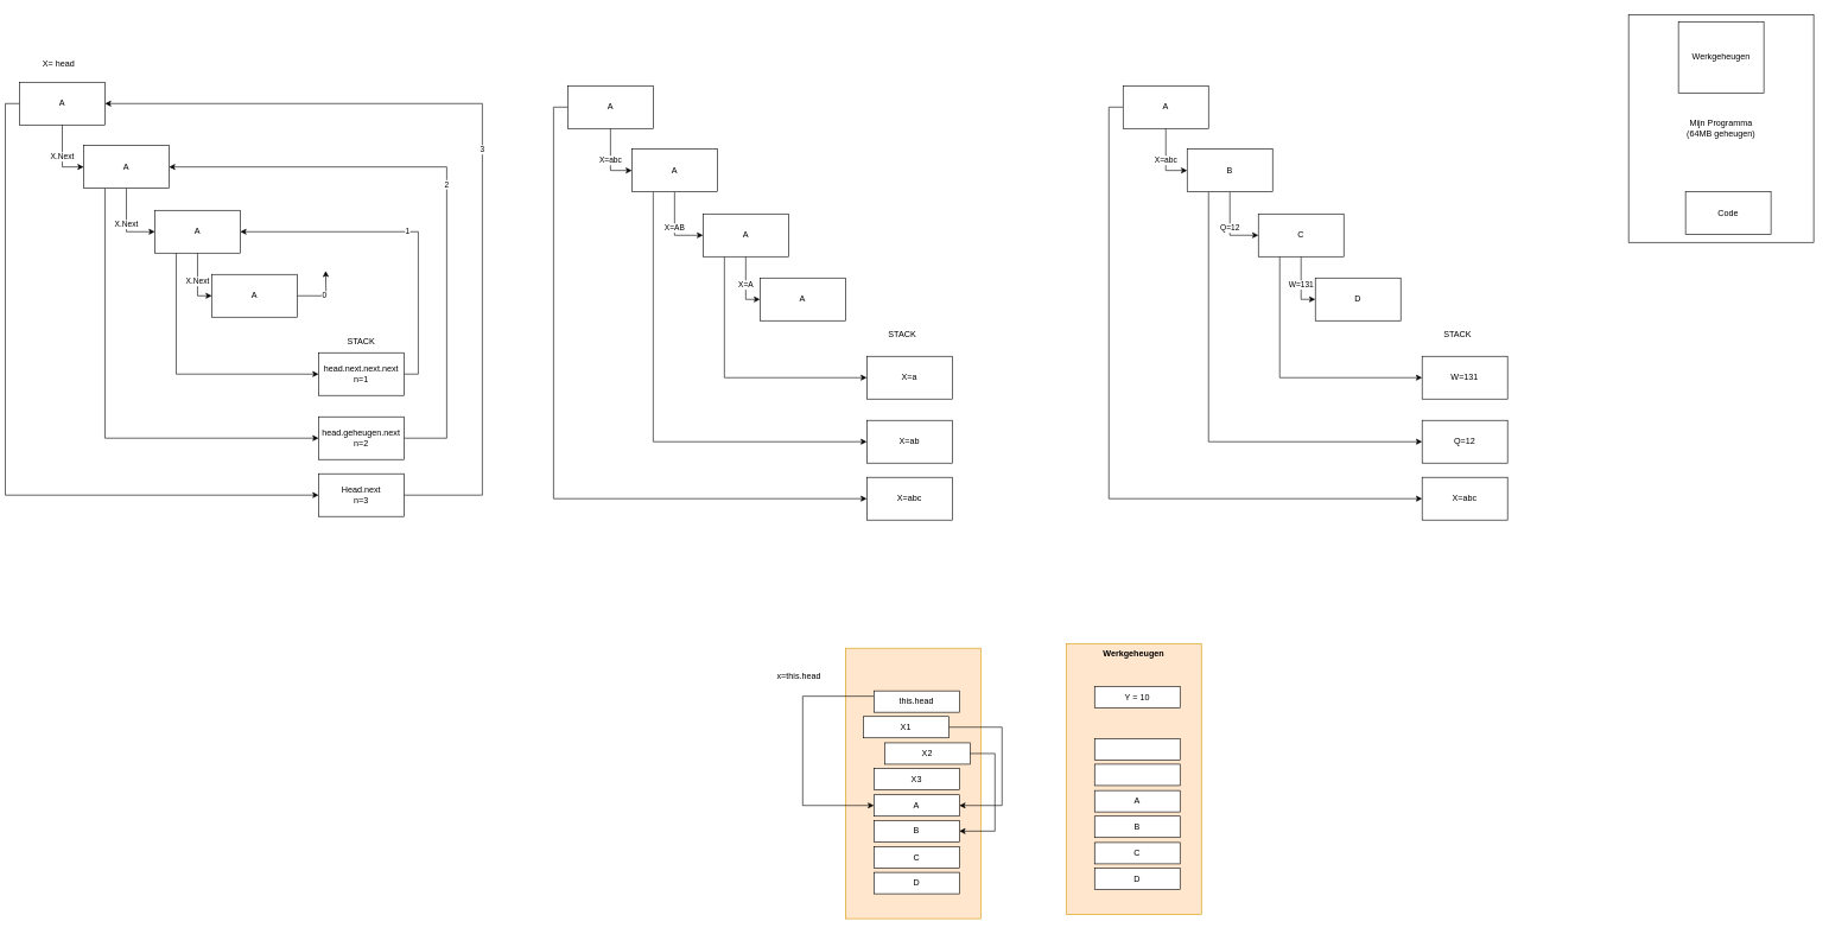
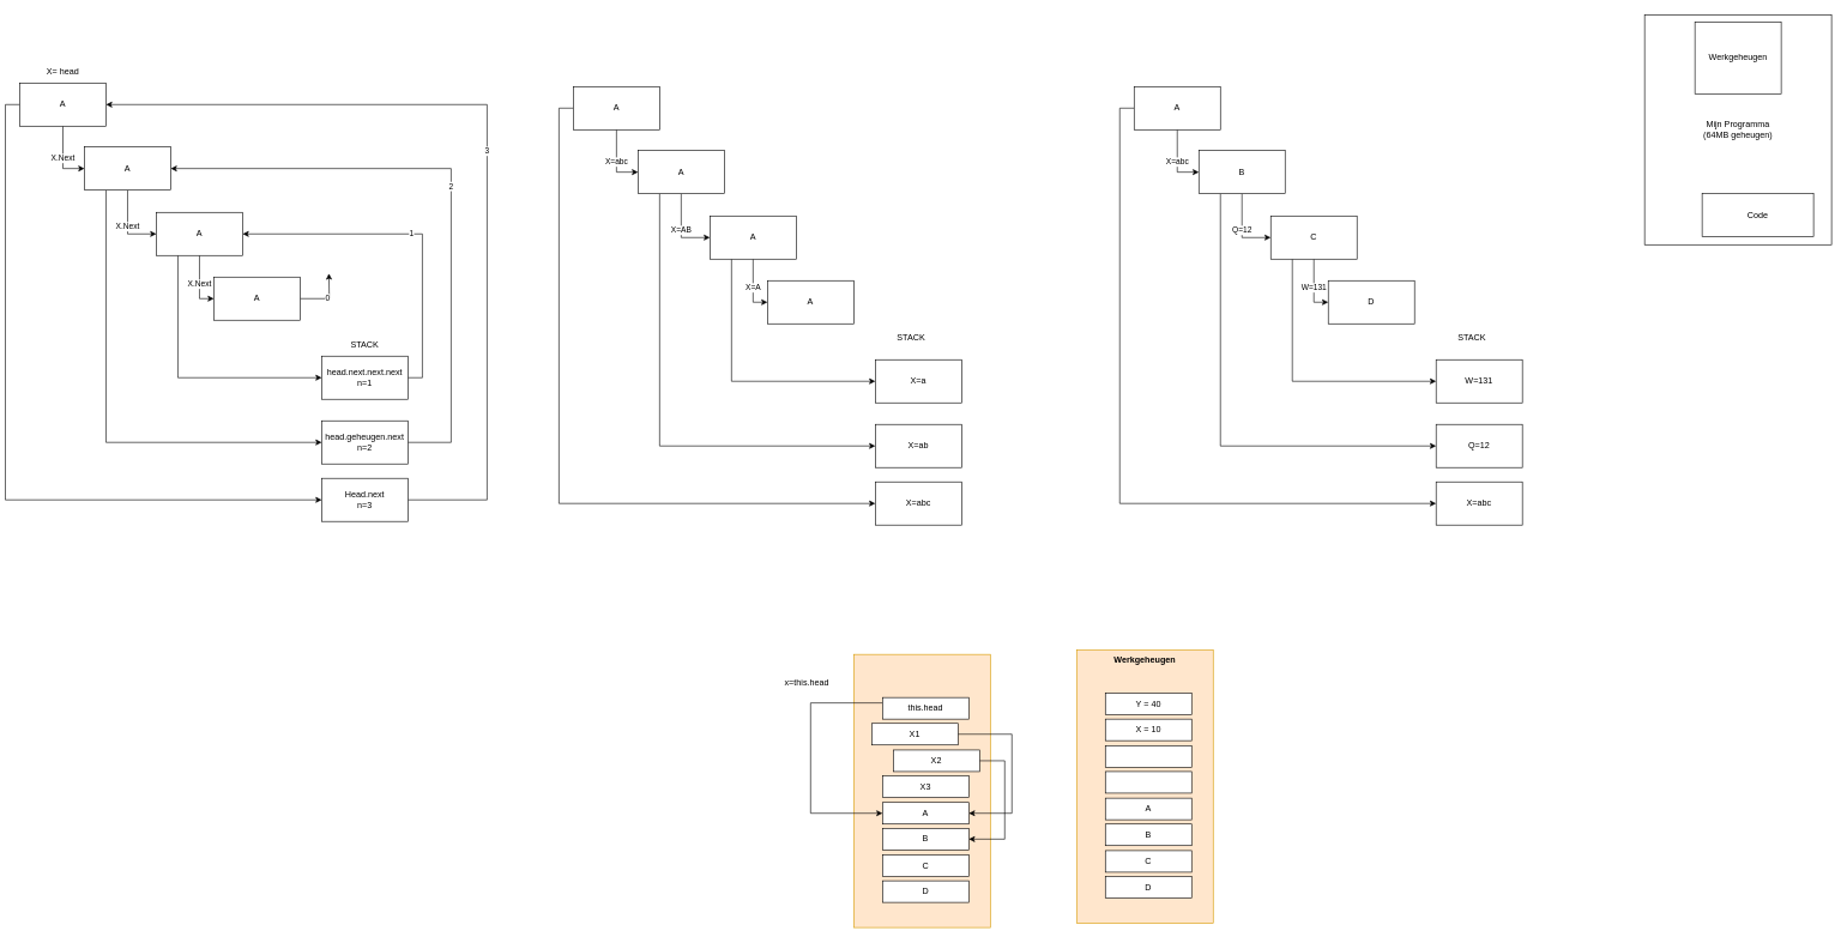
- <mxCell id="52" value="X= head" style="text;html=1;strokeColor=none;fillColor=none;align=center;verticalAlign=middle;whiteSpace=wrap;rounded=0;" vertex="1" parent="1"><mxGeometry x="30" y="80" width="90" height="20" as="geometry" /></mxCell>
+ <mxCell id="52" value="X= head" style="text;html=1;strokeColor=none;fillColor=none;align=center;verticalAlign=middle;whiteSpace=wrap;rounded=0;" vertex="1" parent="1"><mxGeometry x="35" y="90" width="90" height="20" as="geometry" /></mxCell>
- <mxCell id="19" value="Code" style="rounded=0;whiteSpace=wrap;html=1;" vertex="1" parent="1"><mxGeometry x="2360" y="269" width="120" height="60" as="geometry" /></mxCell>
+ <mxCell id="19" value="Code" style="rounded=0;whiteSpace=wrap;html=1;" vertex="1" parent="1"><mxGeometry x="2360" y="269" width="155" height="60" as="geometry" /></mxCell>
- <mxCell id="65" value="Y = 10" style="rounded=0;whiteSpace=wrap;html=1;" vertex="1" parent="1"><mxGeometry x="1530" y="964" width="120" height="30" as="geometry" /></mxCell>
+ <mxCell id="65" value="Y = 40" style="rounded=0;whiteSpace=wrap;html=1;" vertex="1" parent="1"><mxGeometry x="1530" y="964" width="120" height="30" as="geometry" /></mxCell>
+ <mxCell id="66" value="X = 10" style="rounded=0;whiteSpace=wrap;html=1;" vertex="1" parent="1"><mxGeometry x="1530" y="1000" width="120" height="30" as="geometry" /></mxCell>
